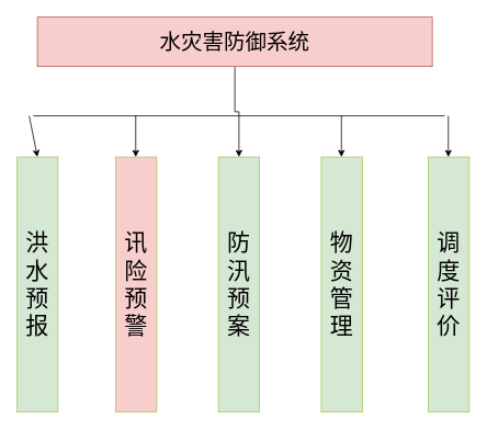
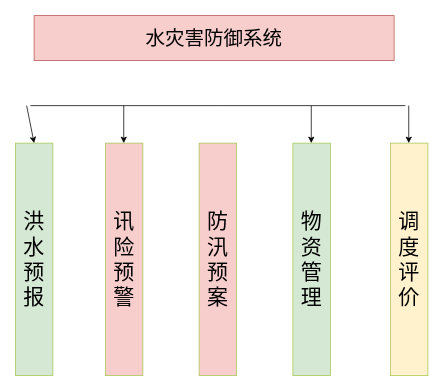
- <mxCell id="2" style="edgeStyle=orthogonalEdgeStyle;rounded=0;orthogonalLoop=1;jettySize=auto;html=1;exitX=0.5;exitY=1;exitDx=0;exitDy=0;entryX=0.5;entryY=0;entryDx=0;entryDy=0;" edge="1" parent="1" source="3" target="5"><mxGeometry relative="1" as="geometry" /></mxCell>
- <mxCell id="5" value="&lt;font style=&quot;font-size: 28px;&quot;&gt;防汛预案&lt;/font&gt;" style="rounded=0;whiteSpace=wrap;html=1;fillColor=#d5e8d4;strokeColor=#a7c752;" vertex="1" parent="1"><mxGeometry x="265" y="190" width="50" height="310" as="geometry" /></mxCell>
+ <mxCell id="5" value="&lt;font style=&quot;font-size: 28px;&quot;&gt;防汛预案&lt;/font&gt;" style="rounded=0;whiteSpace=wrap;html=1;fillColor=#f8cecc;strokeColor=#a7c752;" vertex="1" parent="1"><mxGeometry x="265" y="190" width="50" height="310" as="geometry" /></mxCell>
- <mxCell id="8" value="&lt;font style=&quot;font-size: 28px;&quot;&gt;调度评价&lt;/font&gt;" style="rounded=0;whiteSpace=wrap;html=1;fillColor=#d5e8d4;strokeColor=#a7c752;" vertex="1" parent="1"><mxGeometry x="520" y="190" width="50" height="310" as="geometry" /></mxCell>
+ <mxCell id="8" value="&lt;font style=&quot;font-size: 28px;&quot;&gt;调度评价&lt;/font&gt;" style="rounded=0;whiteSpace=wrap;html=1;fillColor=#fff2cc;strokeColor=#a7c752;" vertex="1" parent="1"><mxGeometry x="520" y="190" width="50" height="310" as="geometry" /></mxCell>
